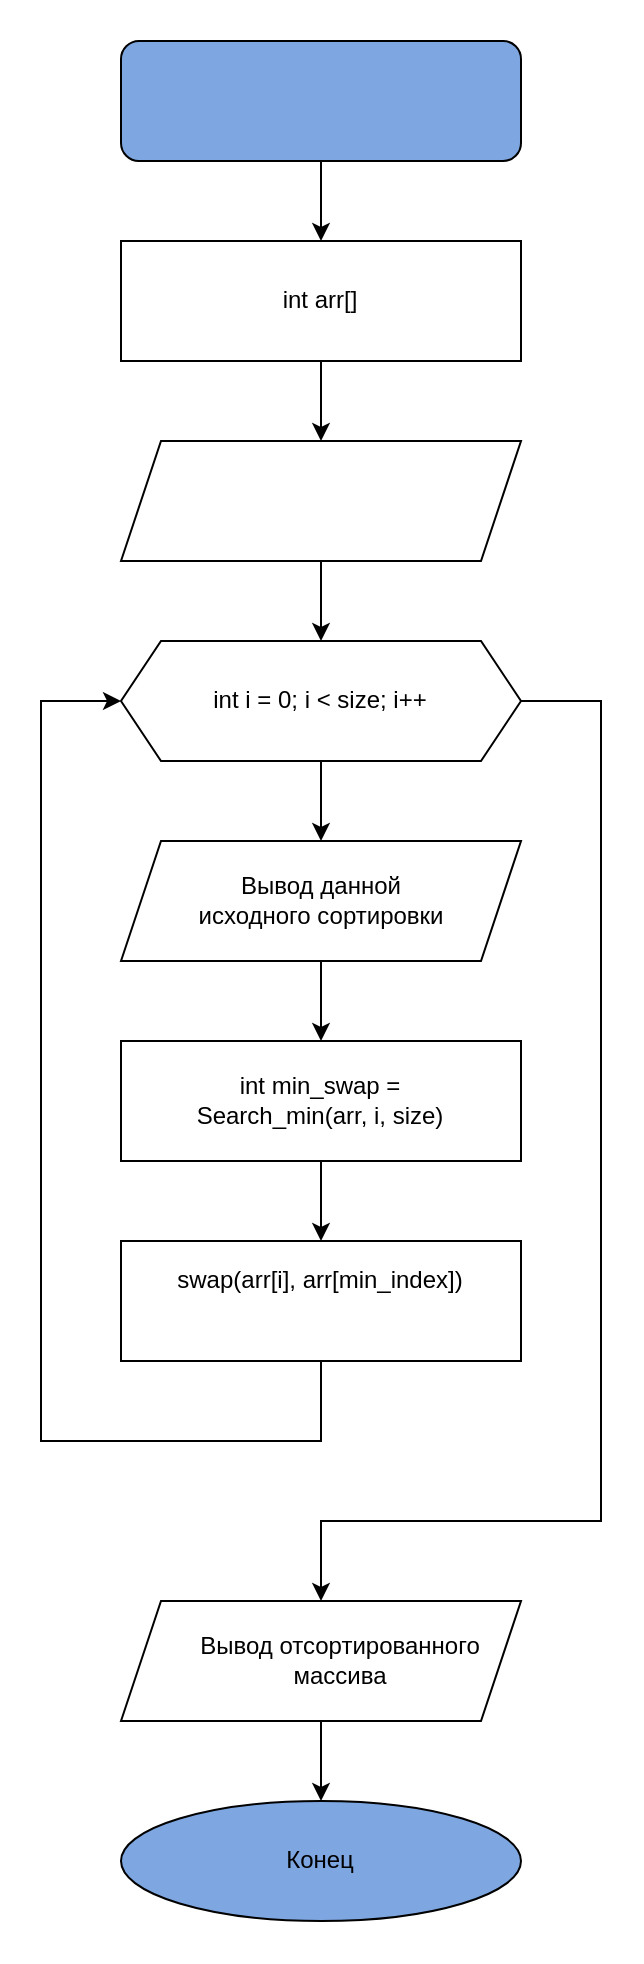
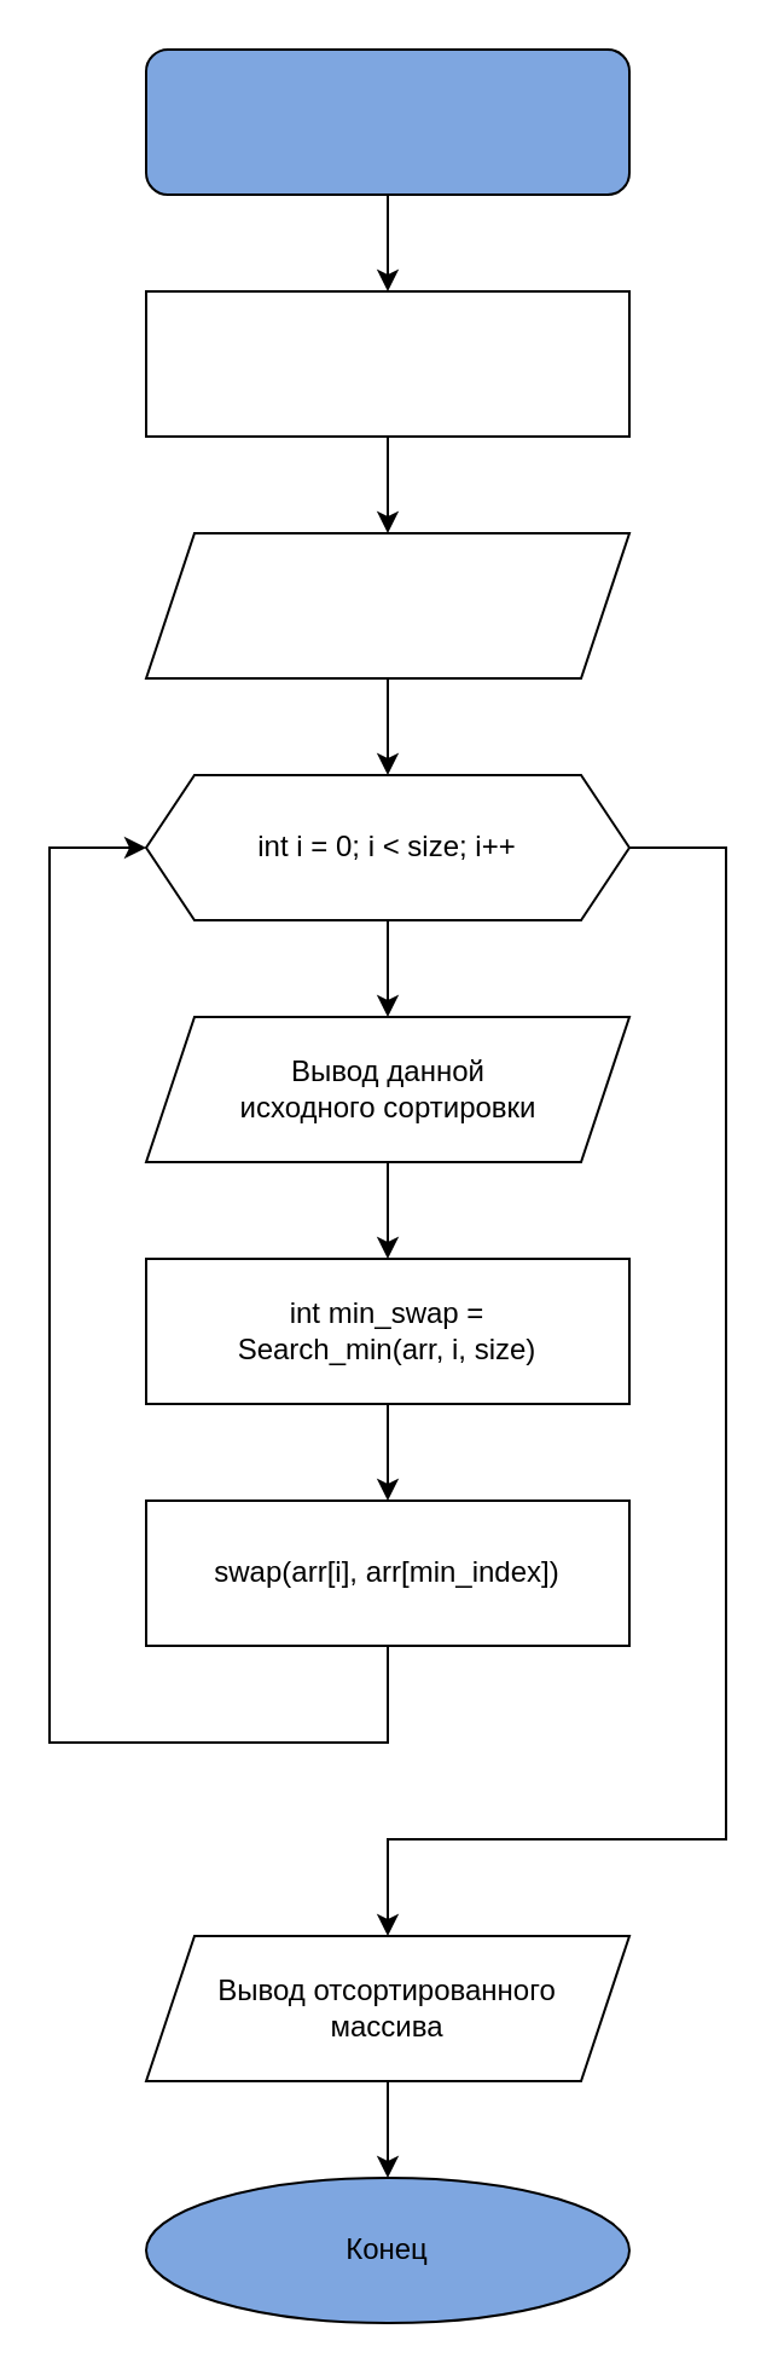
- <mxCell id="5" value="int arr[]" style="text;html=1;strokeColor=none;fillColor=none;align=center;verticalAlign=middle;whiteSpace=wrap;rounded=0;" parent="1" vertex="1"><mxGeometry x="130" y="135" width="60" height="30" as="geometry" /></mxCell>
- <mxCell id="19" value="swap(arr[i], arr[min_index])" style="text;html=1;strokeColor=none;fillColor=none;align=center;verticalAlign=middle;whiteSpace=wrap;rounded=0;" parent="1" vertex="1"><mxGeometry x="85" y="625" width="150" height="30" as="geometry" /></mxCell>
+ <mxCell id="19" value="swap(arr[i], arr[min_index])" style="text;html=1;strokeColor=none;fillColor=none;align=center;verticalAlign=middle;whiteSpace=wrap;rounded=0;" parent="1" vertex="1"><mxGeometry x="85" y="635" width="150" height="30" as="geometry" /></mxCell>
- <mxCell id="26" value="Вывод отсортированного массива" style="text;html=1;strokeColor=none;fillColor=none;align=center;verticalAlign=middle;whiteSpace=wrap;rounded=0;" parent="1" vertex="1"><mxGeometry x="95" y="815" width="150" height="30" as="geometry" /></mxCell>
+ <mxCell id="26" value="Вывод отсортированного массива" style="text;html=1;strokeColor=none;fillColor=none;align=center;verticalAlign=middle;whiteSpace=wrap;rounded=0;" parent="1" vertex="1"><mxGeometry x="85" y="815" width="150" height="30" as="geometry" /></mxCell>
